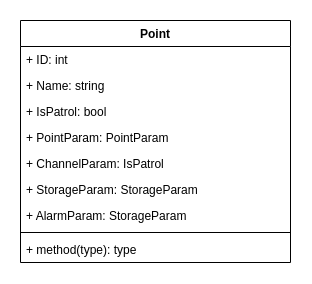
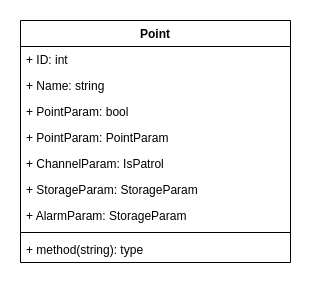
- <mxCell id="5" value="+ IsPatrol: bool" style="text;strokeColor=none;fillColor=none;align=left;verticalAlign=top;spacingLeft=4;spacingRight=4;overflow=hidden;rotatable=0;points=[[0,0.5],[1,0.5]];portConstraint=eastwest;" vertex="1" parent="2"><mxGeometry y="78" width="270" height="26" as="geometry" /></mxCell>
+ <mxCell id="5" value="+ PointParam: bool" style="text;strokeColor=none;fillColor=none;align=left;verticalAlign=top;spacingLeft=4;spacingRight=4;overflow=hidden;rotatable=0;points=[[0,0.5],[1,0.5]];portConstraint=eastwest;" vertex="1" parent="2"><mxGeometry y="78" width="270" height="26" as="geometry" /></mxCell>
- <mxCell id="11" value="+ method(type): type" style="text;strokeColor=none;fillColor=none;align=left;verticalAlign=top;spacingLeft=4;spacingRight=4;overflow=hidden;rotatable=0;points=[[0,0.5],[1,0.5]];portConstraint=eastwest;" parent="2" vertex="1"><mxGeometry y="216" width="270" height="26" as="geometry" /></mxCell>
+ <mxCell id="11" value="+ method(string): type" style="text;strokeColor=none;fillColor=none;align=left;verticalAlign=top;spacingLeft=4;spacingRight=4;overflow=hidden;rotatable=0;points=[[0,0.5],[1,0.5]];portConstraint=eastwest;" parent="2" vertex="1"><mxGeometry y="216" width="270" height="26" as="geometry" /></mxCell>
